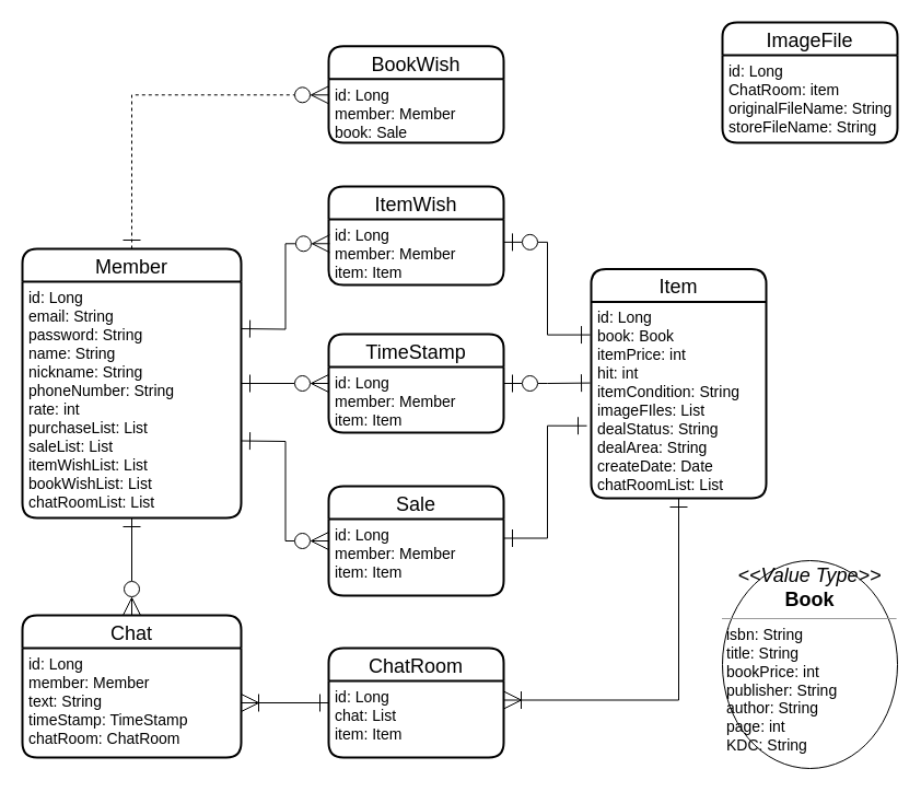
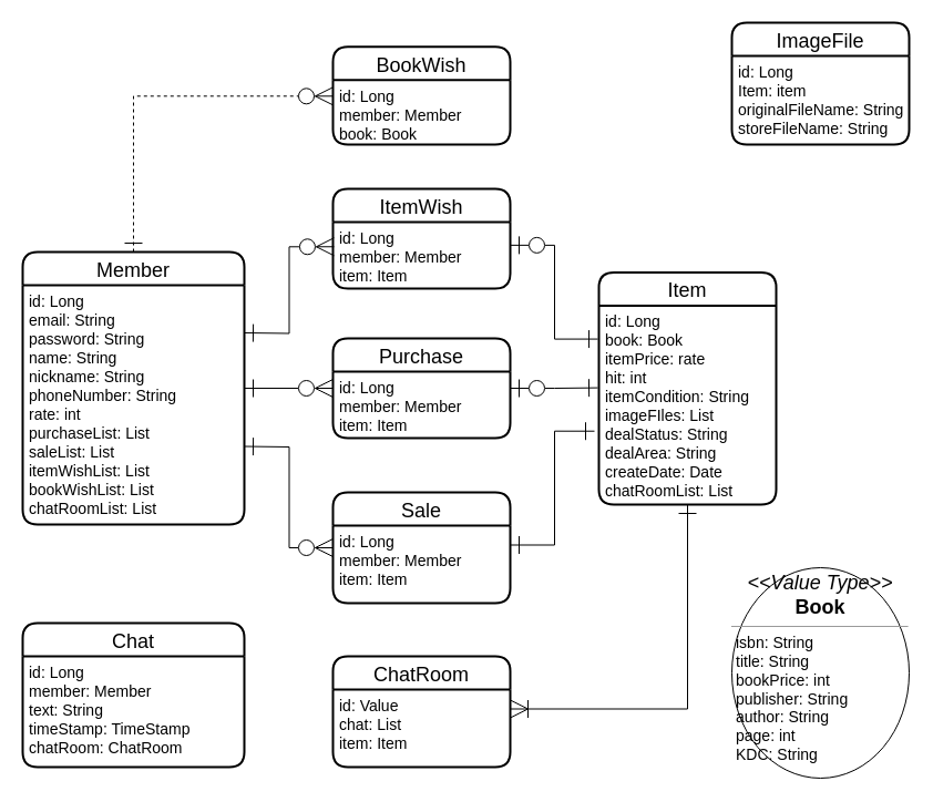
- <mxCell id="28" value="id: Long&#10;ChatRoom: item&#10;originalFileName: String&#10;storeFileName: String" style="align=left;strokeColor=none;fillColor=none;spacingLeft=4;fontSize=14;verticalAlign=top;resizable=0;rotatable=0;part=1;" parent="27" vertex="1"><mxGeometry y="30" width="160" height="80" as="geometry" /></mxCell>
+ <mxCell id="28" value="id: Long&#10;Item: item&#10;originalFileName: String&#10;storeFileName: String" style="align=left;strokeColor=none;fillColor=none;spacingLeft=4;fontSize=14;verticalAlign=top;resizable=0;rotatable=0;part=1;" parent="27" vertex="1"><mxGeometry y="30" width="160" height="80" as="geometry" /></mxCell>
- <mxCell id="30" value="id: Long&#10;member: Member&#10;book: Sale" style="align=left;strokeColor=none;fillColor=none;spacingLeft=4;fontSize=14;verticalAlign=top;resizable=0;rotatable=0;part=1;" vertex="1" parent="29"><mxGeometry y="30" width="160" height="58.25" as="geometry" /></mxCell>
+ <mxCell id="30" value="id: Long&#10;member: Member&#10;book: Book" style="align=left;strokeColor=none;fillColor=none;spacingLeft=4;fontSize=14;verticalAlign=top;resizable=0;rotatable=0;part=1;" vertex="1" parent="29"><mxGeometry y="30" width="160" height="58.25" as="geometry" /></mxCell>
- <mxCell id="10" value="id: Long&#10;book: Book&#10;itemPrice: int&#10;hit: int&#10;itemCondition: String&#10;imageFIles: List&#10;dealStatus: String&#10;dealArea: String&#10;createDate: Date&#10;chatRoomList: List&#10;" style="align=left;strokeColor=none;fillColor=none;spacingLeft=4;fontSize=14;verticalAlign=top;resizable=0;rotatable=0;part=1;" parent="9" vertex="1"><mxGeometry y="30" width="160" height="179.59" as="geometry" /></mxCell>
+ <mxCell id="10" value="id: Long&#10;book: Book&#10;itemPrice: rate&#10;hit: int&#10;itemCondition: String&#10;imageFIles: List&#10;dealStatus: String&#10;dealArea: String&#10;createDate: Date&#10;chatRoomList: List&#10;" style="align=left;strokeColor=none;fillColor=none;spacingLeft=4;fontSize=14;verticalAlign=top;resizable=0;rotatable=0;part=1;" parent="9" vertex="1"><mxGeometry y="30" width="160" height="179.59" as="geometry" /></mxCell>
- <mxCell id="23" value="TimeStamp" style="swimlane;childLayout=stackLayout;horizontal=1;startSize=30;horizontalStack=0;rounded=1;fontSize=18;fontStyle=0;strokeWidth=2;resizeParent=0;resizeLast=1;shadow=0;dashed=0;align=center;" parent="1" vertex="1"><mxGeometry x="300" y="305" width="160" height="90" as="geometry" /></mxCell>
+ <mxCell id="23" value="Purchase" style="swimlane;childLayout=stackLayout;horizontal=1;startSize=30;horizontalStack=0;rounded=1;fontSize=18;fontStyle=0;strokeWidth=2;resizeParent=0;resizeLast=1;shadow=0;dashed=0;align=center;" parent="1" vertex="1"><mxGeometry x="300" y="305" width="160" height="90" as="geometry" /></mxCell>
- <mxCell id="2" value="" style="edgeStyle=orthogonalEdgeStyle;rounded=0;orthogonalLoop=1;jettySize=auto;html=1;fontSize=30;endArrow=ERzeroToMany;endFill=0;endSize=14;startArrow=ERone;startFill=0;startSize=14;" parent="1" source="6" target="11" edge="1"><mxGeometry relative="1" as="geometry"><mxPoint x="170" y="410" as="sourcePoint" /><mxPoint x="150" y="530" as="targetPoint" /></mxGeometry></mxCell>
- <mxCell id="14" value="id: Long&#10;chat: List&#10;item: Item&#10;" style="align=left;strokeColor=none;fillColor=none;spacingLeft=4;fontSize=14;verticalAlign=top;resizable=0;rotatable=0;part=1;" parent="13" vertex="1"><mxGeometry y="30" width="160" height="70" as="geometry" /></mxCell>
+ <mxCell id="14" value="id: Value&#10;chat: List&#10;item: Item&#10;" style="align=left;strokeColor=none;fillColor=none;spacingLeft=4;fontSize=14;verticalAlign=top;resizable=0;rotatable=0;part=1;" parent="13" vertex="1"><mxGeometry y="30" width="160" height="70" as="geometry" /></mxCell>
- <mxCell id="17" value="" style="edgeStyle=orthogonalEdgeStyle;rounded=0;orthogonalLoop=1;jettySize=auto;html=1;fontSize=30;startArrow=ERoneToMany;startFill=0;endArrow=ERone;endFill=0;startSize=14;endSize=14;entryX=0;entryY=0.5;entryDx=0;entryDy=0;exitX=1;exitY=0.5;exitDx=0;exitDy=0;" parent="1" target="13" edge="1" source="12"><mxGeometry relative="1" as="geometry"><mxPoint x="220" y="652" as="sourcePoint" /><mxPoint x="380" y="725" as="targetPoint" /></mxGeometry></mxCell>
